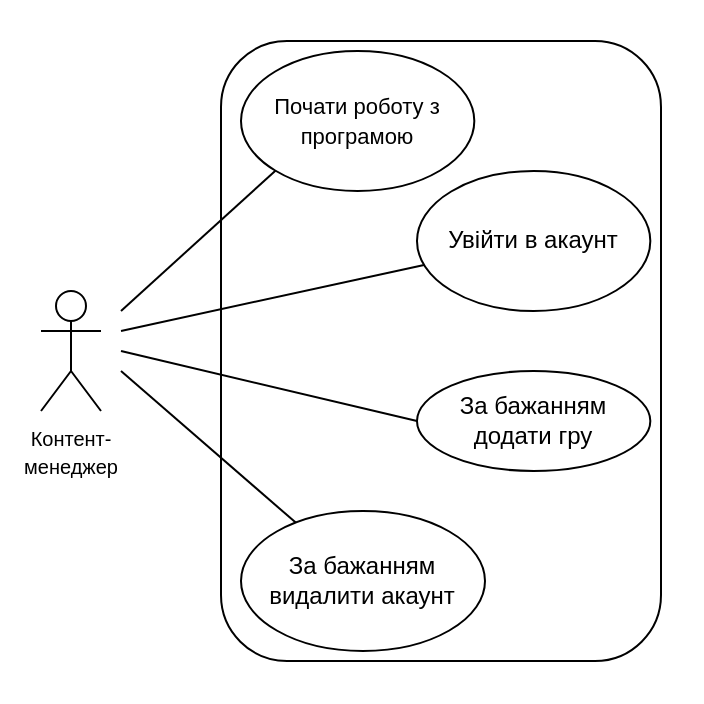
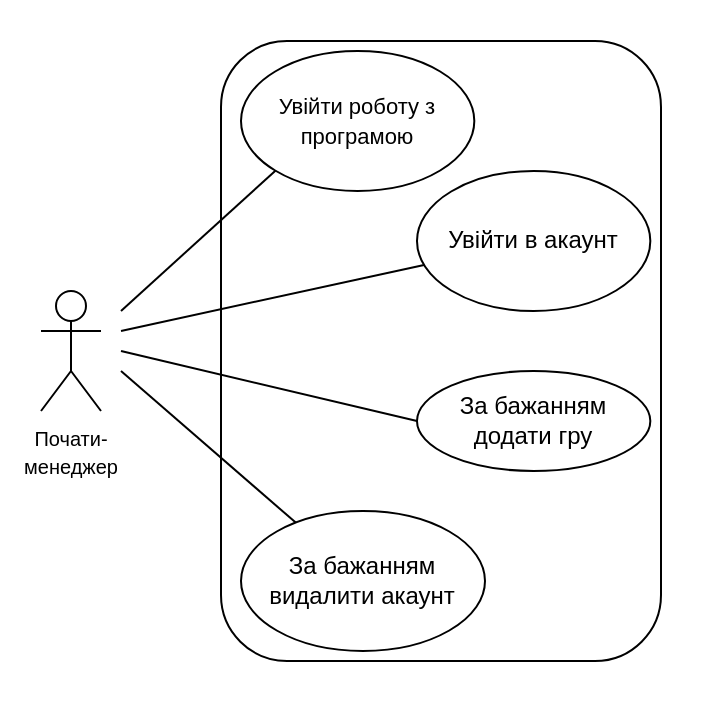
- <mxCell id="4" value="&lt;font style=&quot;font-size: 11px;&quot;&gt;Почати роботу з програмою&lt;/font&gt;" style="ellipse;whiteSpace=wrap;html=1;" parent="1" vertex="1"><mxGeometry x="120" y="25" width="116.66" height="70" as="geometry" /></mxCell>
+ <mxCell id="4" value="&lt;font style=&quot;font-size: 11px;&quot;&gt;Увійти роботу з програмою&lt;/font&gt;" style="ellipse;whiteSpace=wrap;html=1;" parent="1" vertex="1"><mxGeometry x="120" y="25" width="116.66" height="70" as="geometry" /></mxCell>
- <mxCell id="2" value="&lt;font style=&quot;font-size: 10px;&quot;&gt;Контент-&lt;br&gt;менеджер&lt;/font&gt;" style="shape=umlActor;verticalLabelPosition=bottom;verticalAlign=top;html=1;outlineConnect=0;" parent="1" vertex="1"><mxGeometry x="20" y="145" width="30" height="60" as="geometry" /></mxCell>
+ <mxCell id="2" value="&lt;font style=&quot;font-size: 10px;&quot;&gt;Почати-&lt;br&gt;менеджер&lt;/font&gt;" style="shape=umlActor;verticalLabelPosition=bottom;verticalAlign=top;html=1;outlineConnect=0;" parent="1" vertex="1"><mxGeometry x="20" y="145" width="30" height="60" as="geometry" /></mxCell>
